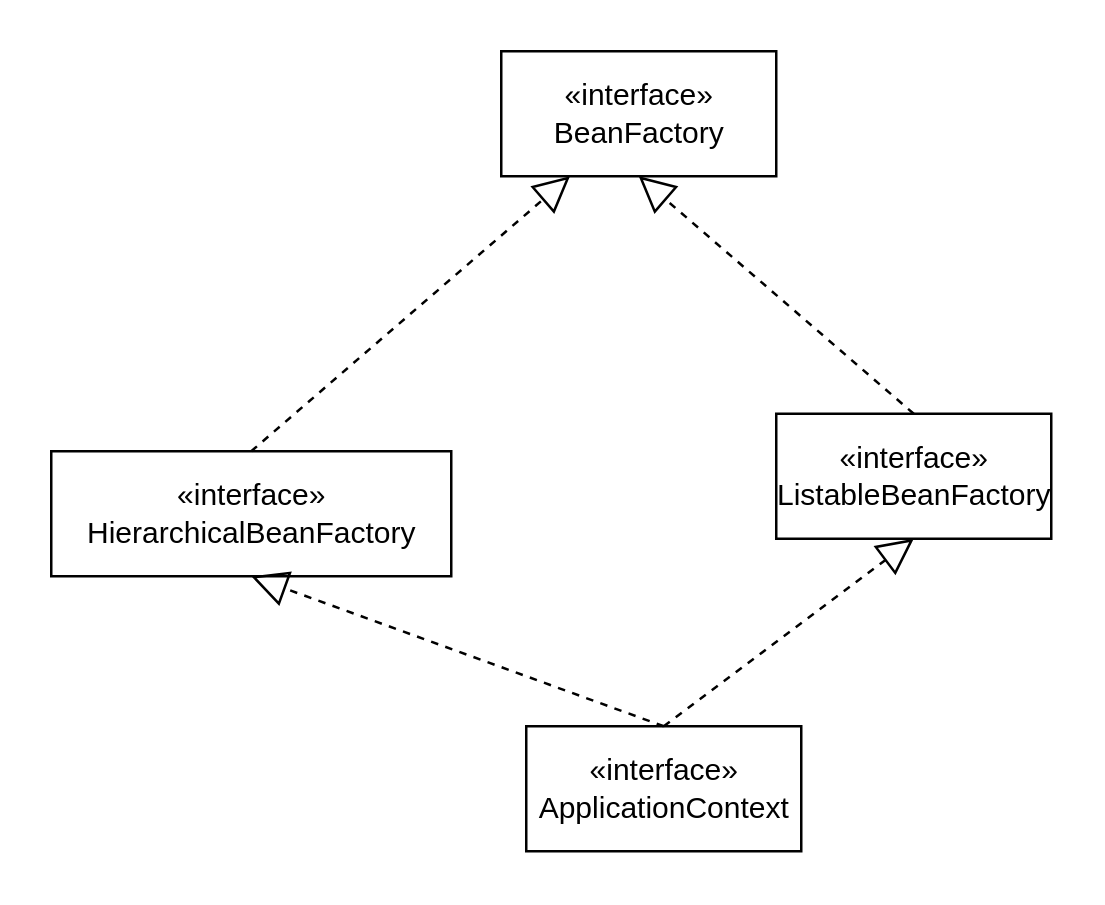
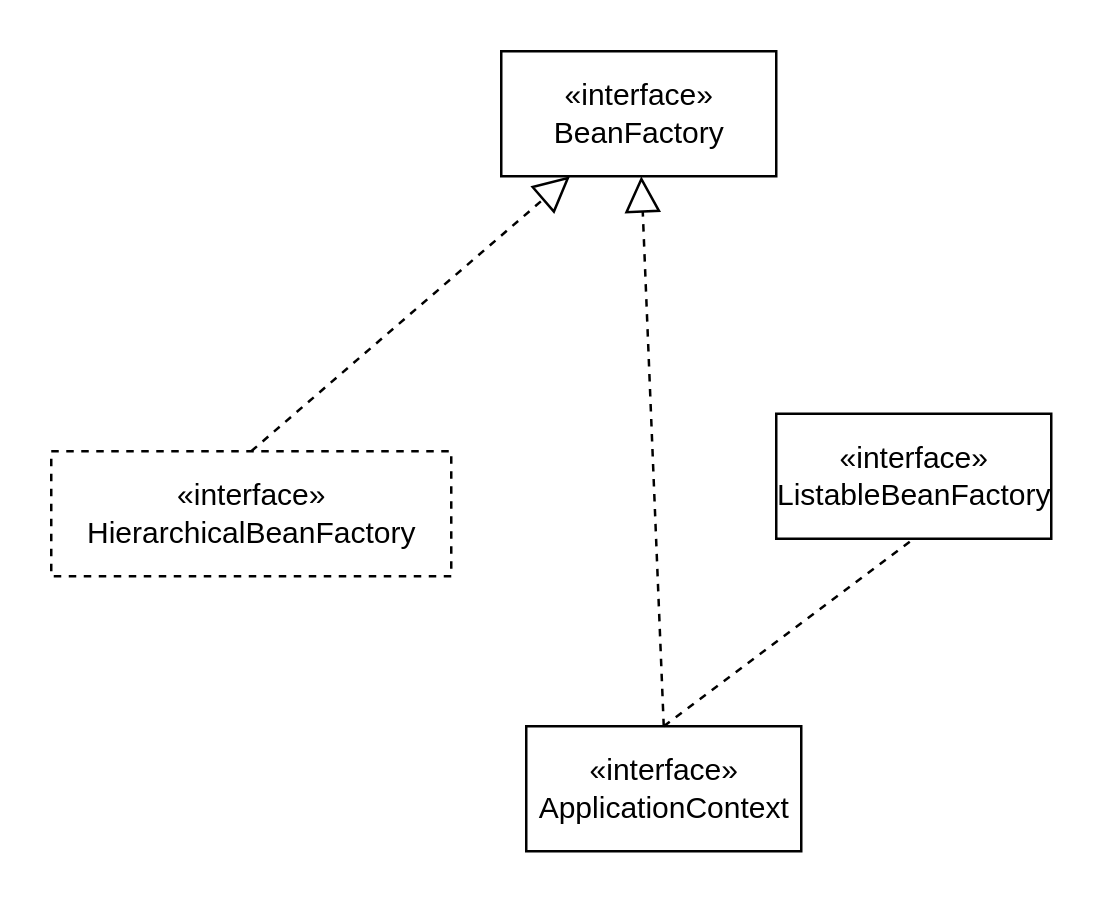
- <mxCell id="7" value="" style="endArrow=block;dashed=1;endFill=0;endSize=12;html=1;exitX=0.5;exitY=0;exitDx=0;exitDy=0;entryX=0.5;entryY=1;entryDx=0;entryDy=0;" edge="1" parent="1" source="4" target="2"><mxGeometry width="160" relative="1" as="geometry"><mxPoint x="60" y="190" as="sourcePoint" /><mxPoint x="237.5" y="80" as="targetPoint" /></mxGeometry></mxCell>
- <mxCell id="3" value="«interface»&lt;br&gt;HierarchicalBeanFactory" style="html=1;" vertex="1" parent="1"><mxGeometry x="20" y="180" width="160" height="50" as="geometry" /></mxCell>
+ <mxCell id="3" value="«interface»&lt;br&gt;HierarchicalBeanFactory" style="html=1;dashed=1;" vertex="1" parent="1"><mxGeometry x="20" y="180" width="160" height="50" as="geometry" /></mxCell>
- <mxCell id="9" value="" style="endArrow=block;dashed=1;endFill=0;endSize=12;html=1;exitX=0.5;exitY=0;exitDx=0;exitDy=0;entryX=0.5;entryY=1;entryDx=0;entryDy=0;" edge="1" parent="1" source="5" target="4"><mxGeometry width="160" relative="1" as="geometry"><mxPoint x="255" y="270" as="sourcePoint" /><mxPoint x="190" y="230" as="targetPoint" /></mxGeometry></mxCell>
+ <mxCell id="9" value="" style="endArrow=none;dashed=1;endFill=0;endSize=12;html=1;exitX=0.5;exitY=0;exitDx=0;exitDy=0;entryX=0.5;entryY=1;entryDx=0;entryDy=0;" edge="1" parent="1" source="5" target="4"><mxGeometry width="160" relative="1" as="geometry"><mxPoint x="255" y="270" as="sourcePoint" /><mxPoint x="190" y="230" as="targetPoint" /></mxGeometry></mxCell>
- <mxCell id="8" value="" style="endArrow=block;dashed=1;endFill=0;endSize=12;html=1;exitX=0.5;exitY=0;exitDx=0;exitDy=0;entryX=0.5;entryY=1;entryDx=0;entryDy=0;" edge="1" parent="1" source="5" target="3"><mxGeometry width="160" relative="1" as="geometry"><mxPoint x="240" y="190" as="sourcePoint" /><mxPoint x="260" y="80" as="targetPoint" /></mxGeometry></mxCell>
+ <mxCell id="8" value="" style="endArrow=block;dashed=1;endFill=0;endSize=12;html=1;exitX=0.5;exitY=0;exitDx=0;exitDy=0;" edge="1" parent="1" source="5" target="2"><mxGeometry width="160" relative="1" as="geometry"><mxPoint x="240" y="190" as="sourcePoint" /><mxPoint x="260" y="80" as="targetPoint" /></mxGeometry></mxCell>
